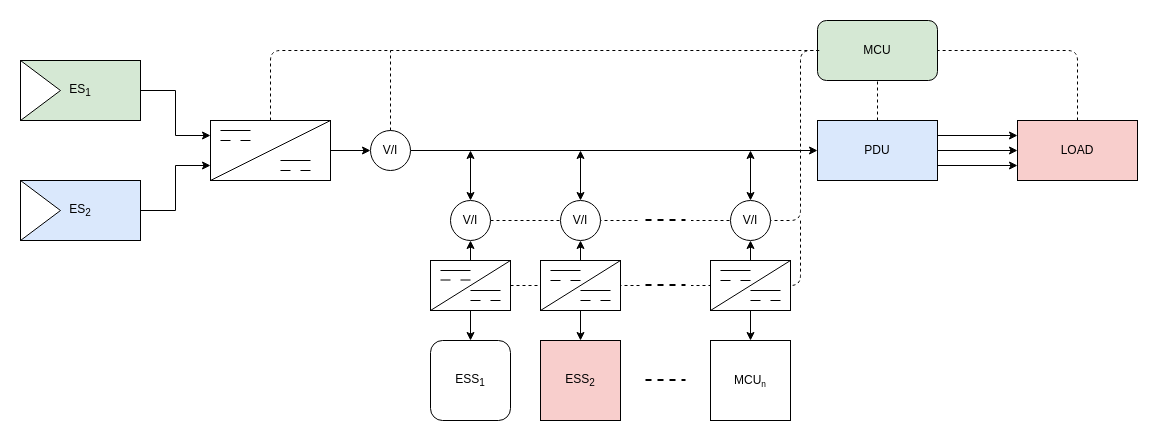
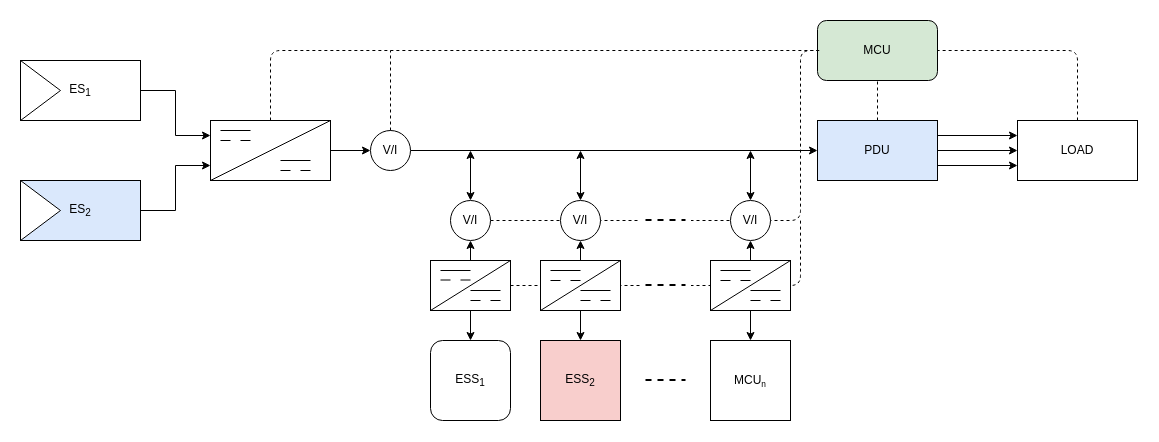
- <mxCell id="4" value="ES&lt;sub&gt;1&lt;/sub&gt;" style="rounded=0;whiteSpace=wrap;html=1;fillColor=#d5e8d4;" parent="1" vertex="1"><mxGeometry x="20" y="60" width="120" height="60" as="geometry" /></mxCell>
+ <mxCell id="4" value="ES&lt;sub&gt;1&lt;/sub&gt;" style="rounded=0;whiteSpace=wrap;html=1;" parent="1" vertex="1"><mxGeometry x="20" y="60" width="120" height="60" as="geometry" /></mxCell>
- <mxCell id="11" value="LOAD" style="rounded=0;whiteSpace=wrap;html=1;fillColor=#f8cecc;" parent="1" vertex="1"><mxGeometry x="1017" y="120" width="120" height="60" as="geometry" /></mxCell>
+ <mxCell id="11" value="LOAD" style="rounded=0;whiteSpace=wrap;html=1;" parent="1" vertex="1"><mxGeometry x="1017" y="120" width="120" height="60" as="geometry" /></mxCell>
